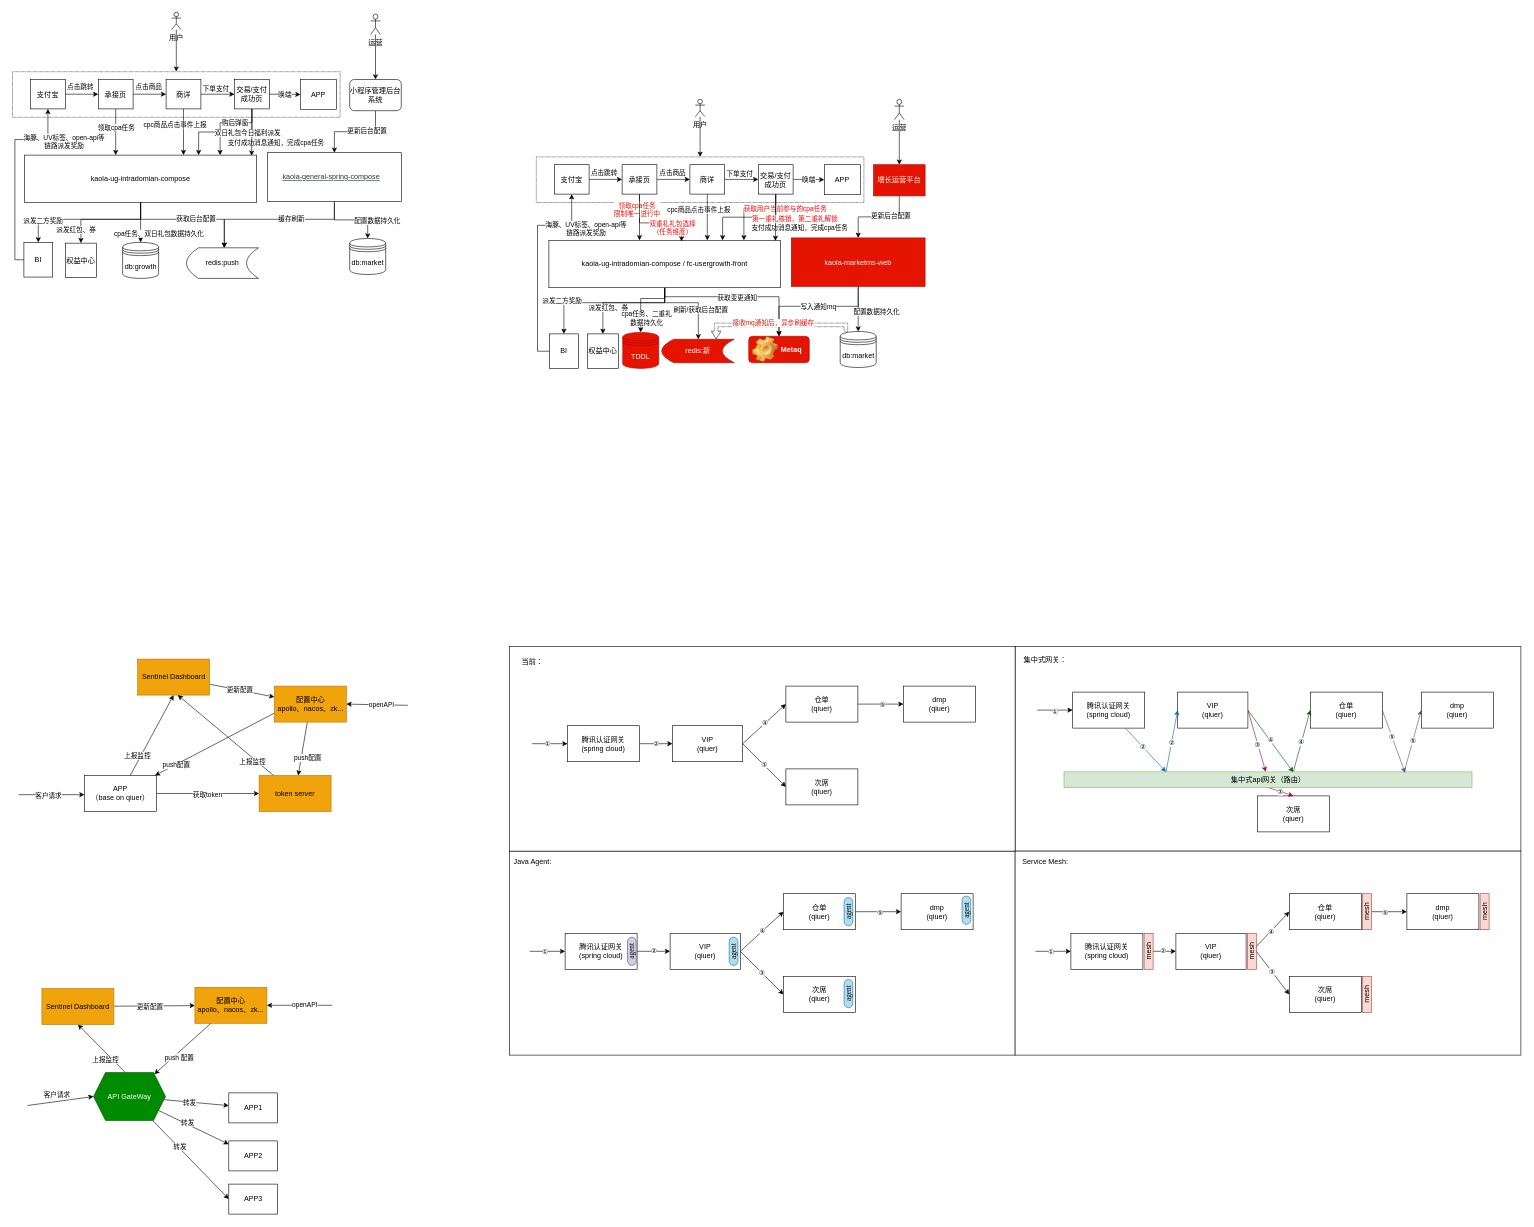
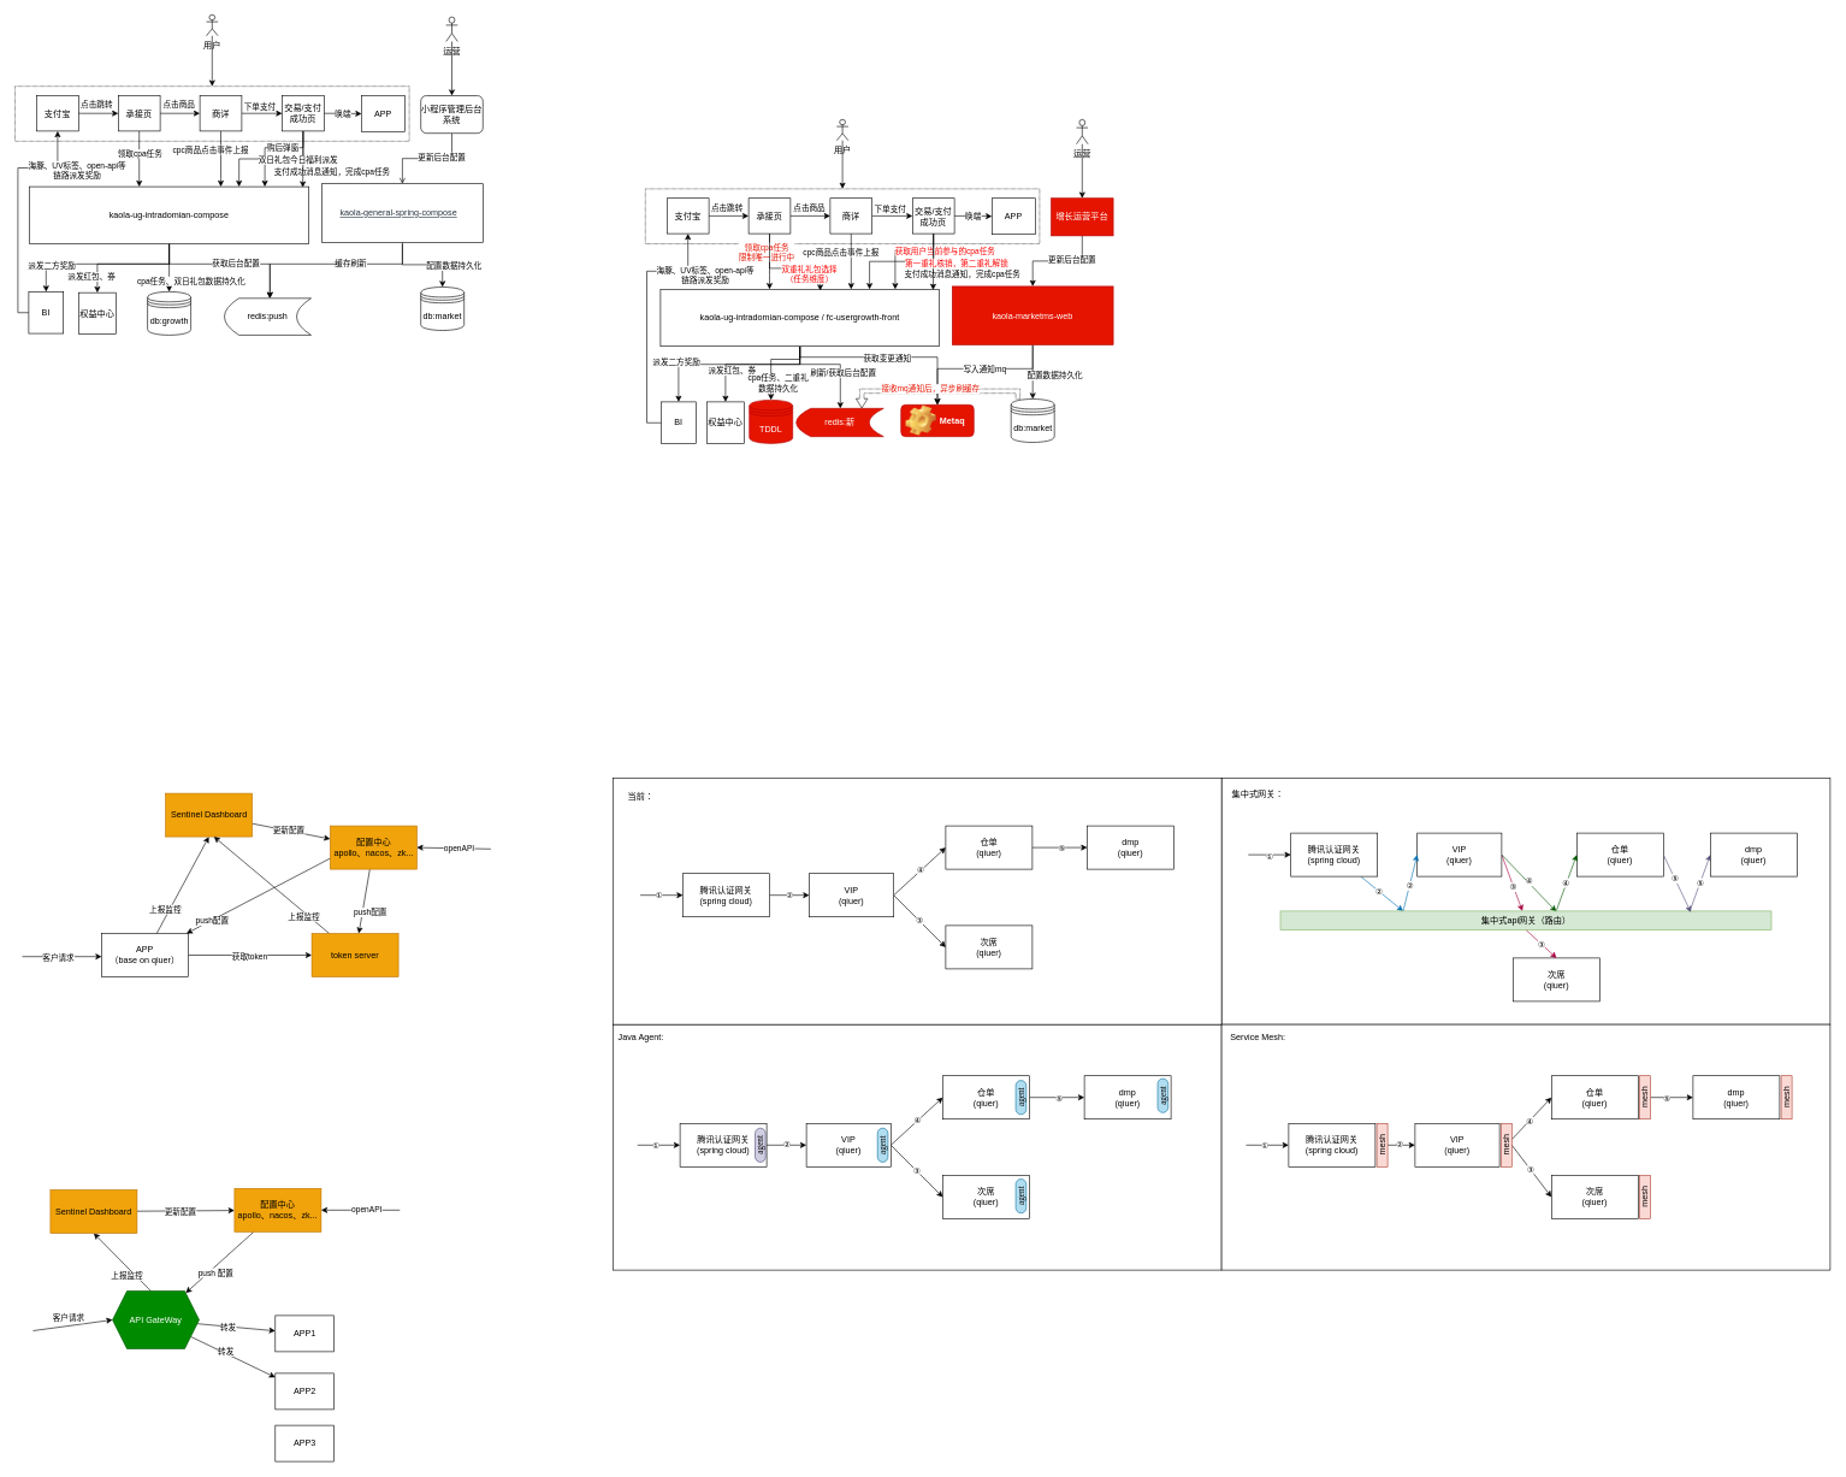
- <mxCell id="49" style="edgeStyle=orthogonalEdgeStyle;rounded=0;orthogonalLoop=1;jettySize=auto;html=1;" parent="1" source="51" target="19" edge="1"><mxGeometry relative="1" as="geometry" /></mxCell>
+ <mxCell id="49" style="edgeStyle=orthogonalEdgeStyle;rounded=0;orthogonalLoop=1;jettySize=auto;html=1;endArrow=open;" parent="1" source="51" target="19" edge="1"><mxGeometry relative="1" as="geometry" /></mxCell>
- <mxCell id="186" value="集中式api网关（路由）" style="rounded=0;whiteSpace=wrap;html=1;fillColor=#d5e8d4;strokeColor=#82b366;" vertex="1" parent="1"><mxGeometry x="1772.5" y="1286" width="680" height="26" as="geometry" /></mxCell>
+ <mxCell id="186" value="集中式api网关（路由）" style="rounded=0;whiteSpace=wrap;html=1;fillColor=#d5e8d4;strokeColor=#82b366;" vertex="1" parent="1"><mxGeometry x="1772.5" y="1261" width="680" height="26" as="geometry" /></mxCell>
- <mxCell id="118" style="rounded=0;orthogonalLoop=1;jettySize=auto;html=1;entryX=0;entryY=0.5;entryDx=0;entryDy=0;" parent="1" source="122" target="131" edge="1"><mxGeometry relative="1" as="geometry" /></mxCell>
- <mxCell id="119" value="转发" style="edgeLabel;html=1;align=center;verticalAlign=middle;resizable=0;points=[];" parent="118" vertex="1" connectable="0"><mxGeometry x="-0.312" y="2" relative="1" as="geometry"><mxPoint as="offset" /></mxGeometry></mxCell>
